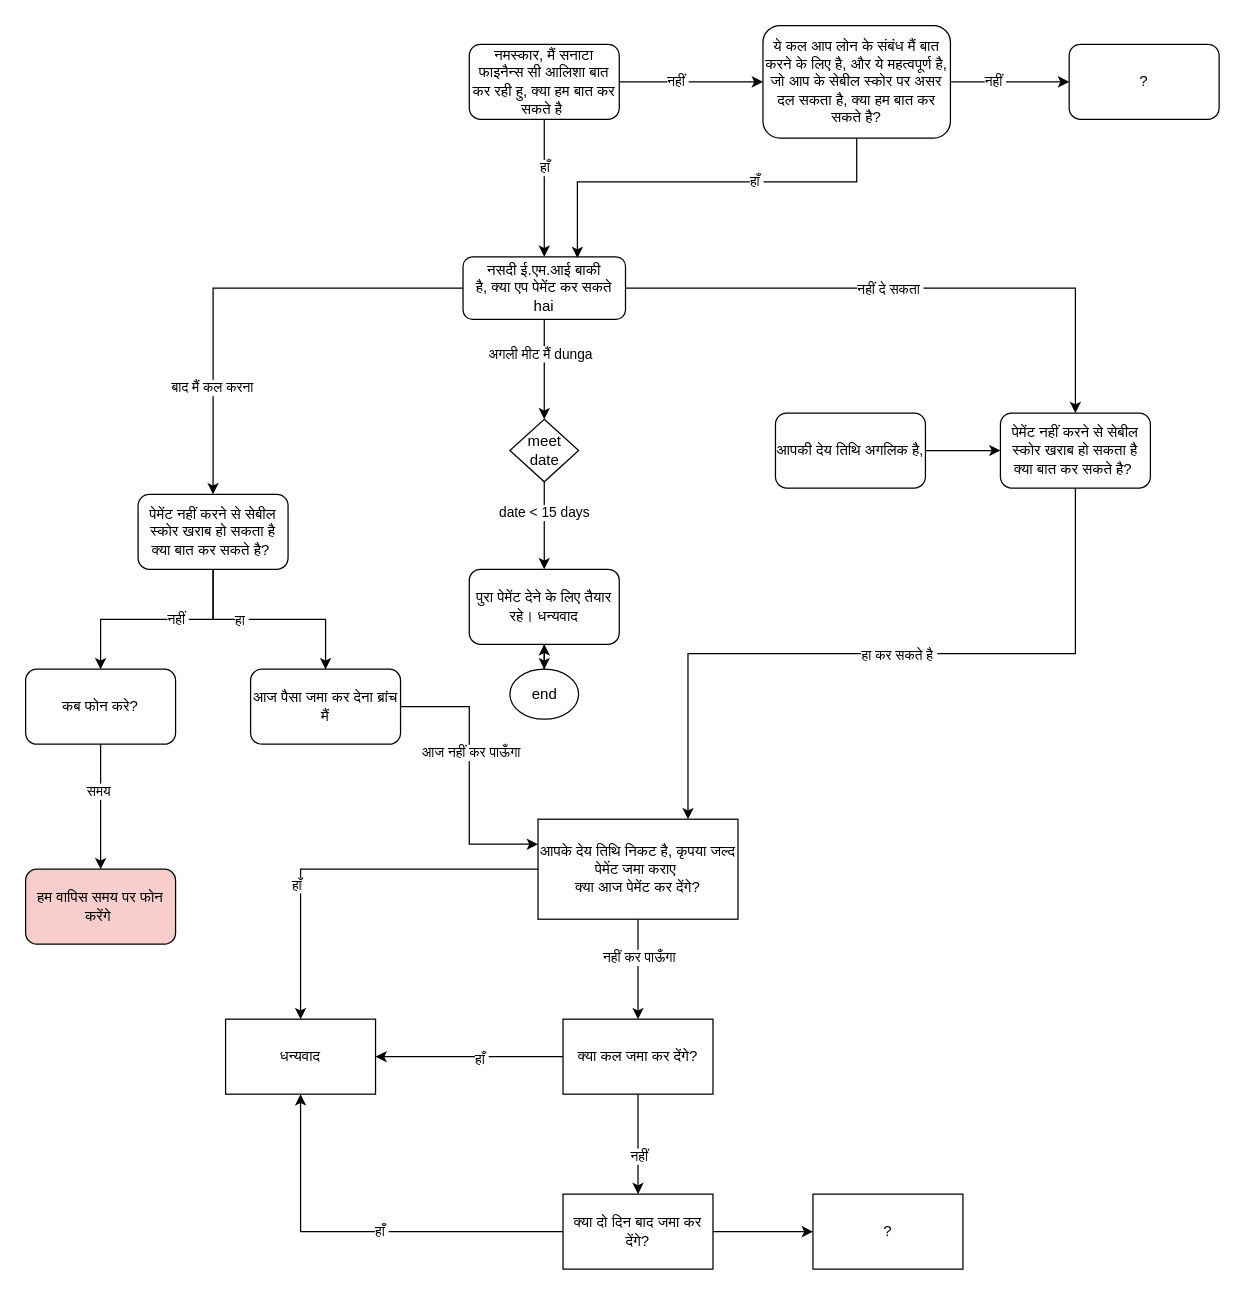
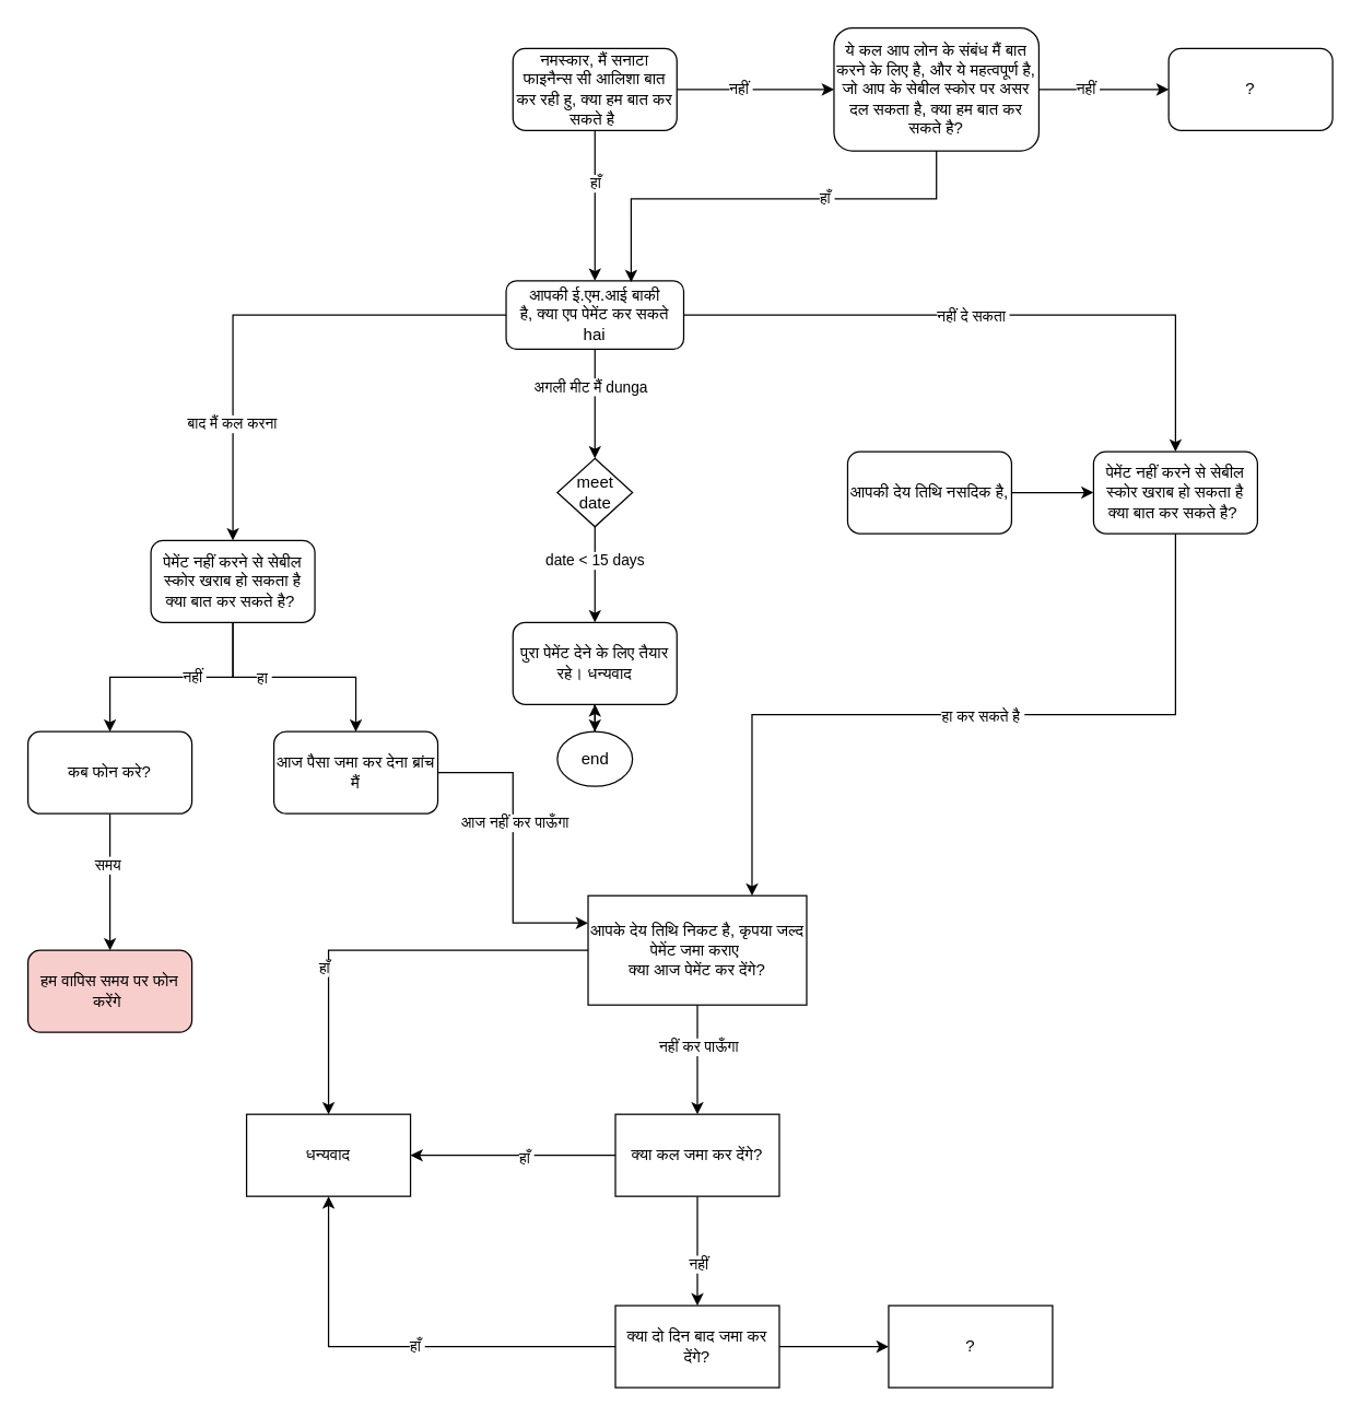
- <mxCell id="8" value="नसदी ई.एम.आई बाकी&lt;br&gt;है, क्या एप पेमेंट कर सकते&lt;br&gt;hai" style="rounded=1;whiteSpace=wrap;html=1;" parent="1" vertex="1"><mxGeometry x="370" y="205" width="130" height="50" as="geometry" /></mxCell>
+ <mxCell id="8" value="आपकी ई.एम.आई बाकी&lt;br&gt;है, क्या एप पेमेंट कर सकते&lt;br&gt;hai" style="rounded=1;whiteSpace=wrap;html=1;" parent="1" vertex="1"><mxGeometry x="370" y="205" width="130" height="50" as="geometry" /></mxCell>
- <mxCell id="59" value="आपकी देय तिथि अगलिक है," style="rounded=1;whiteSpace=wrap;html=1;" vertex="1" parent="1"><mxGeometry x="620" y="330" width="120" height="60" as="geometry" /></mxCell>
+ <mxCell id="59" value="आपकी देय तिथि नसदिक है," style="rounded=1;whiteSpace=wrap;html=1;" vertex="1" parent="1"><mxGeometry x="620" y="330" width="120" height="60" as="geometry" /></mxCell>
